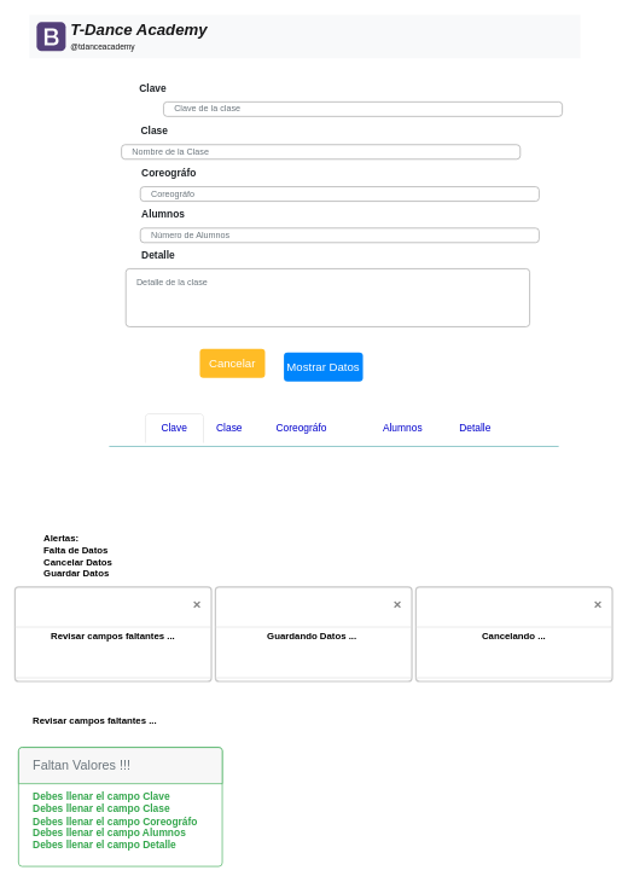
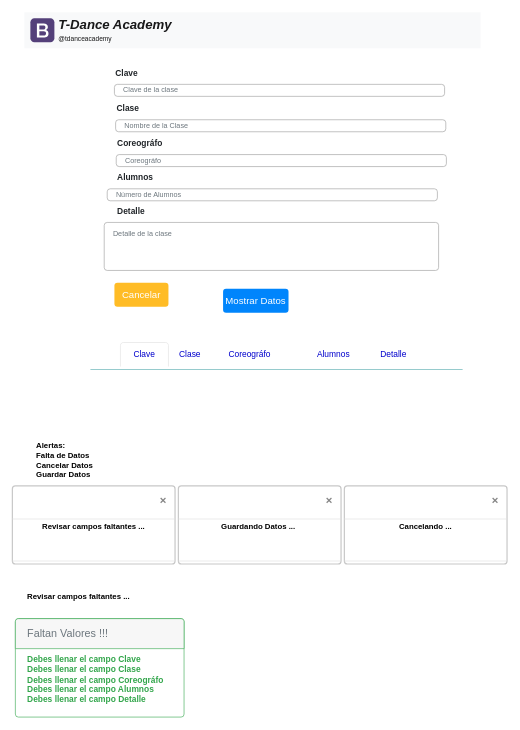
- <mxCell id="3" value="Clave de la clase" style="html=1;shadow=0;dashed=0;shape=mxgraph.bootstrap.rrect;rSize=5;fillColor=none;strokeColor=#999999;align=left;spacing=15;fontSize=12;fontColor=#6C767D;" parent="1" vertex="1"><mxGeometry x="225" y="140" width="550" height="20" as="geometry" /></mxCell>
+ <mxCell id="3" value="Clave de la clase" style="html=1;shadow=0;dashed=0;shape=mxgraph.bootstrap.rrect;rSize=5;fillColor=none;strokeColor=#999999;align=left;spacing=15;fontSize=12;fontColor=#6C767D;" parent="1" vertex="1"><mxGeometry x="190" y="140" width="550" height="20" as="geometry" /></mxCell>
- <mxCell id="5" value="Nombre de la Clase" style="html=1;shadow=0;dashed=0;shape=mxgraph.bootstrap.rrect;rSize=5;fillColor=none;strokeColor=#999999;align=left;spacing=15;fontSize=12;fontColor=#6C767D;" parent="1" vertex="1"><mxGeometry x="167" y="199" width="550" height="20" as="geometry" /></mxCell>
+ <mxCell id="5" value="Nombre de la Clase" style="html=1;shadow=0;dashed=0;shape=mxgraph.bootstrap.rrect;rSize=5;fillColor=none;strokeColor=#999999;align=left;spacing=15;fontSize=12;fontColor=#6C767D;" parent="1" vertex="1"><mxGeometry x="192" y="199" width="550" height="20" as="geometry" /></mxCell>
- <mxCell id="9" value="Número de Alumnos" style="html=1;shadow=0;dashed=0;shape=mxgraph.bootstrap.rrect;rSize=5;fillColor=none;strokeColor=#999999;align=left;spacing=15;fontSize=12;fontColor=#6C767D;" parent="1" vertex="1"><mxGeometry x="193" y="314" width="550" height="20" as="geometry" /></mxCell>
+ <mxCell id="9" value="Número de Alumnos" style="html=1;shadow=0;dashed=0;shape=mxgraph.bootstrap.rrect;rSize=5;fillColor=none;strokeColor=#999999;align=left;spacing=15;fontSize=12;fontColor=#6C767D;" parent="1" vertex="1"><mxGeometry x="178" y="314" width="550" height="20" as="geometry" /></mxCell>
- <mxCell id="12" value="Cancelar" style="html=1;shadow=0;dashed=0;shape=mxgraph.bootstrap.rrect;rSize=5;strokeColor=none;strokeWidth=1;fillColor=#FFBC26;fontColor=#FFFFFF;whiteSpace=wrap;align=center;verticalAlign=middle;spacingLeft=0;fontStyle=0;fontSize=16;spacing=5;" parent="1" vertex="1"><mxGeometry x="275" y="480.5" width="90" height="40" as="geometry" /></mxCell>
+ <mxCell id="12" value="Cancelar" style="html=1;shadow=0;dashed=0;shape=mxgraph.bootstrap.rrect;rSize=5;strokeColor=none;strokeWidth=1;fillColor=#FFBC26;fontColor=#FFFFFF;whiteSpace=wrap;align=center;verticalAlign=middle;spacingLeft=0;fontStyle=0;fontSize=16;spacing=5;" parent="1" vertex="1"><mxGeometry x="190" y="470.5" width="90" height="40" as="geometry" /></mxCell>
- <mxCell id="13" value="Mostrar Datos" style="html=1;shadow=0;dashed=0;shape=mxgraph.bootstrap.rrect;rSize=5;strokeColor=none;strokeWidth=1;fillColor=#0085FC;fontColor=#FFFFFF;whiteSpace=wrap;align=center;verticalAlign=middle;spacingLeft=0;fontStyle=0;fontSize=16;spacing=5;" parent="1" vertex="1"><mxGeometry x="391" y="485.5" width="109" height="40" as="geometry" /></mxCell>
+ <mxCell id="13" value="Mostrar Datos" style="html=1;shadow=0;dashed=0;shape=mxgraph.bootstrap.rrect;rSize=5;strokeColor=none;strokeWidth=1;fillColor=#0085FC;fontColor=#FFFFFF;whiteSpace=wrap;align=center;verticalAlign=middle;spacingLeft=0;fontStyle=0;fontSize=16;spacing=5;" parent="1" vertex="1"><mxGeometry x="371" y="480.5" width="109" height="40" as="geometry" /></mxCell>
